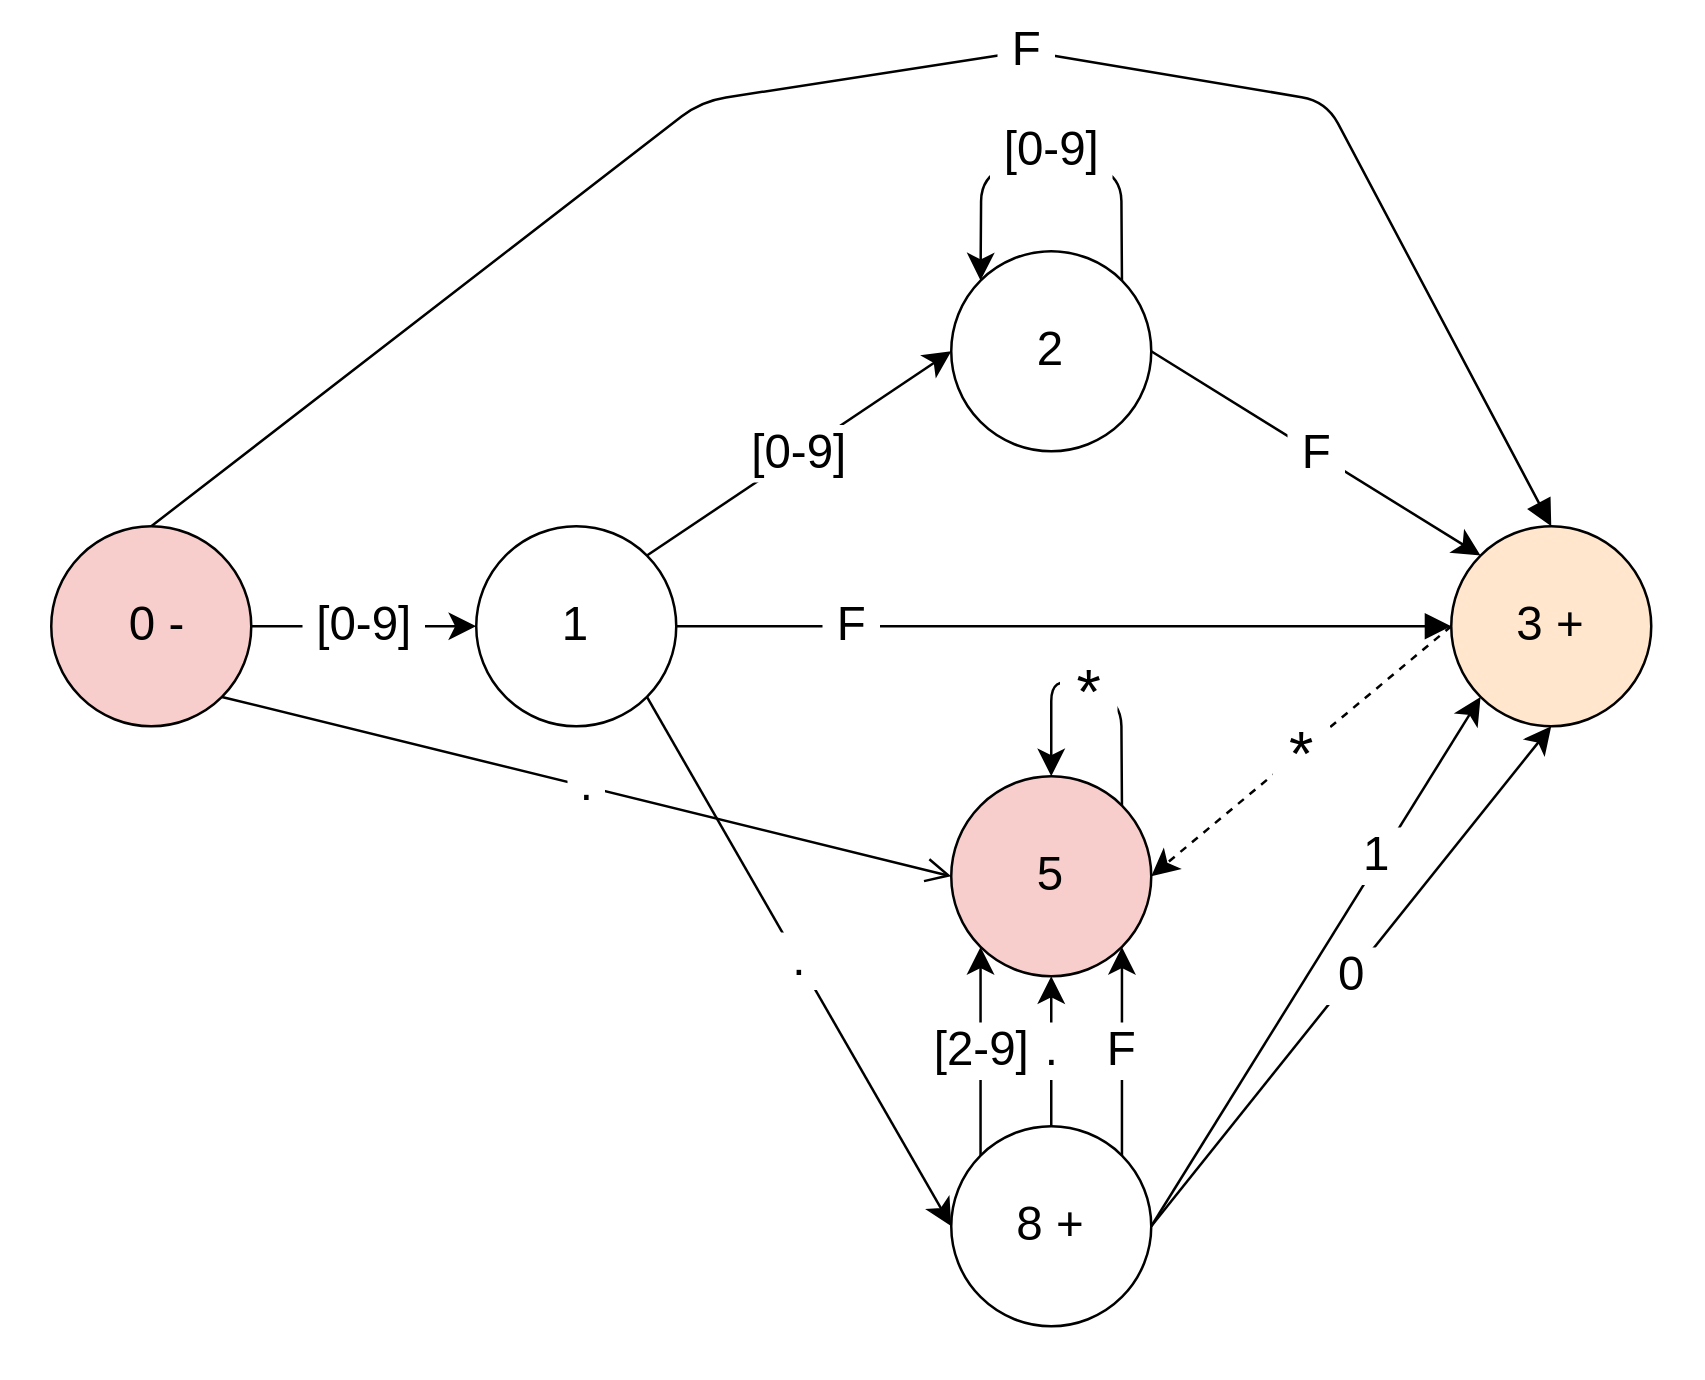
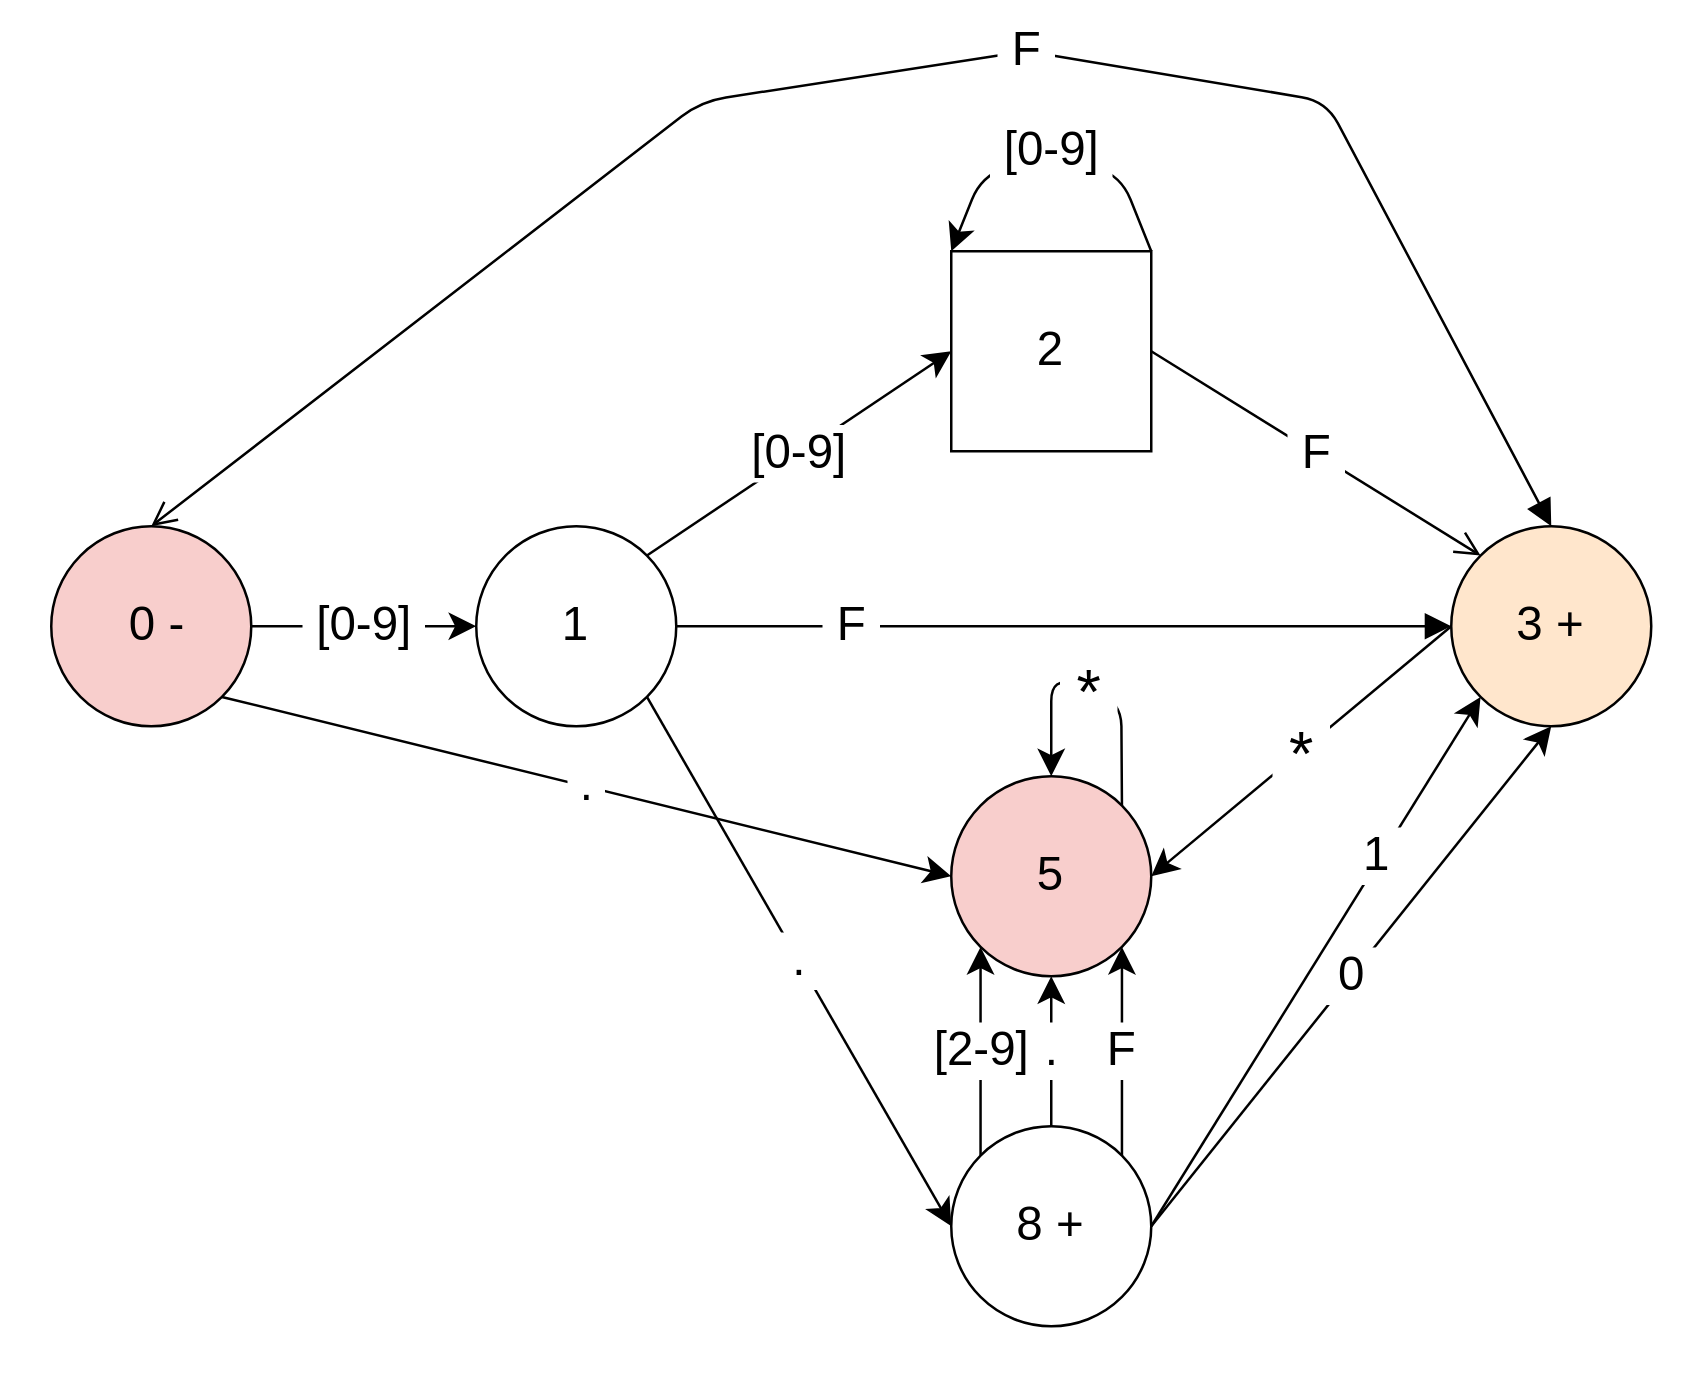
- <mxCell id="4" value="2" style="ellipse;whiteSpace=wrap;html=1;aspect=fixed;fontSize=19;" vertex="1" parent="1"><mxGeometry x="380" y="100" width="80" height="80" as="geometry" /></mxCell>
+ <mxCell id="4" value="2" style="whiteSpace=wrap;html=1;aspect=fixed;fontSize=19;rounded=0;" vertex="1" parent="1"><mxGeometry x="380" y="100" width="80" height="80" as="geometry" /></mxCell>
- <mxCell id="22" value="&amp;nbsp;F&amp;nbsp;" style="endArrow=none;html=1;fontSize=19;exitX=0.5;exitY=0;exitDx=0;exitDy=0;entryX=0.5;entryY=0;entryDx=0;entryDy=0;endSize=8;endFill=0;startArrow=block;startFill=1;startSize=8;" edge="1" parent="1" source="5" target="2"><mxGeometry x="-0.132" width="50" height="50" relative="1" as="geometry"><mxPoint x="458.284" y="121.716" as="sourcePoint" /><mxPoint x="401.716" y="121.716" as="targetPoint" /><Array as="points"><mxPoint x="530" y="40" /><mxPoint x="410" y="20" /><mxPoint x="280" y="40" /></Array><mxPoint as="offset" /></mxGeometry></mxCell>
+ <mxCell id="22" value="&amp;nbsp;F&amp;nbsp;" style="endArrow=open;html=1;fontSize=19;exitX=0.5;exitY=0;exitDx=0;exitDy=0;entryX=0.5;entryY=0;entryDx=0;entryDy=0;endSize=8;endFill=0;startArrow=block;startFill=1;startSize=8;" edge="1" parent="1" source="5" target="2"><mxGeometry x="-0.132" width="50" height="50" relative="1" as="geometry"><mxPoint x="458.284" y="121.716" as="sourcePoint" /><mxPoint x="401.716" y="121.716" as="targetPoint" /><Array as="points"><mxPoint x="530" y="40" /><mxPoint x="410" y="20" /><mxPoint x="280" y="40" /></Array><mxPoint as="offset" /></mxGeometry></mxCell>
- <mxCell id="12" value="&amp;nbsp;F&amp;nbsp;" style="endArrow=classic;html=1;fontSize=19;exitX=1;exitY=0.5;exitDx=0;exitDy=0;entryX=0;entryY=0;entryDx=0;entryDy=0;endSize=8;" edge="1" parent="1" source="4" target="5"><mxGeometry width="50" height="50" relative="1" as="geometry"><mxPoint x="480" y="180" as="sourcePoint" /><mxPoint x="570" y="180" as="targetPoint" /></mxGeometry></mxCell>
+ <mxCell id="12" value="&amp;nbsp;F&amp;nbsp;" style="endArrow=open;html=1;fontSize=19;exitX=1;exitY=0.5;exitDx=0;exitDy=0;entryX=0;entryY=0;entryDx=0;entryDy=0;endSize=8;" edge="1" parent="1" source="4" target="5"><mxGeometry width="50" height="50" relative="1" as="geometry"><mxPoint x="480" y="180" as="sourcePoint" /><mxPoint x="570" y="180" as="targetPoint" /></mxGeometry></mxCell>
- <mxCell id="20" value="&amp;nbsp;*&amp;nbsp;" style="endArrow=classic;html=1;fontSize=25;entryX=1;entryY=0.5;entryDx=0;entryDy=0;exitX=0;exitY=0.5;exitDx=0;exitDy=0;endSize=8;dashed=1;" edge="1" parent="1" source="5" target="7"><mxGeometry width="50" height="50" relative="1" as="geometry"><mxPoint x="580" y="270" as="sourcePoint" /><mxPoint x="690" y="400" as="targetPoint" /></mxGeometry></mxCell>
+ <mxCell id="20" value="&amp;nbsp;*&amp;nbsp;" style="endArrow=classic;html=1;fontSize=25;entryX=1;entryY=0.5;entryDx=0;entryDy=0;exitX=0;exitY=0.5;exitDx=0;exitDy=0;endSize=8;" edge="1" parent="1" source="5" target="7"><mxGeometry width="50" height="50" relative="1" as="geometry"><mxPoint x="580" y="270" as="sourcePoint" /><mxPoint x="690" y="400" as="targetPoint" /></mxGeometry></mxCell>
- <mxCell id="19" value="&amp;nbsp;.&amp;nbsp;" style="endArrow=open;html=1;fontSize=19;exitX=1;exitY=1;exitDx=0;exitDy=0;entryX=0;entryY=0.5;entryDx=0;entryDy=0;endSize=8;" edge="1" parent="1" source="2" target="7"><mxGeometry width="50" height="50" relative="1" as="geometry"><mxPoint x="520" y="530" as="sourcePoint" /><mxPoint x="380" y="330" as="targetPoint" /></mxGeometry></mxCell>
+ <mxCell id="19" value="&amp;nbsp;.&amp;nbsp;" style="endArrow=classic;html=1;fontSize=19;exitX=1;exitY=1;exitDx=0;exitDy=0;entryX=0;entryY=0.5;entryDx=0;entryDy=0;endSize=8;" edge="1" parent="1" source="2" target="7"><mxGeometry width="50" height="50" relative="1" as="geometry"><mxPoint x="520" y="530" as="sourcePoint" /><mxPoint x="380" y="330" as="targetPoint" /></mxGeometry></mxCell>
